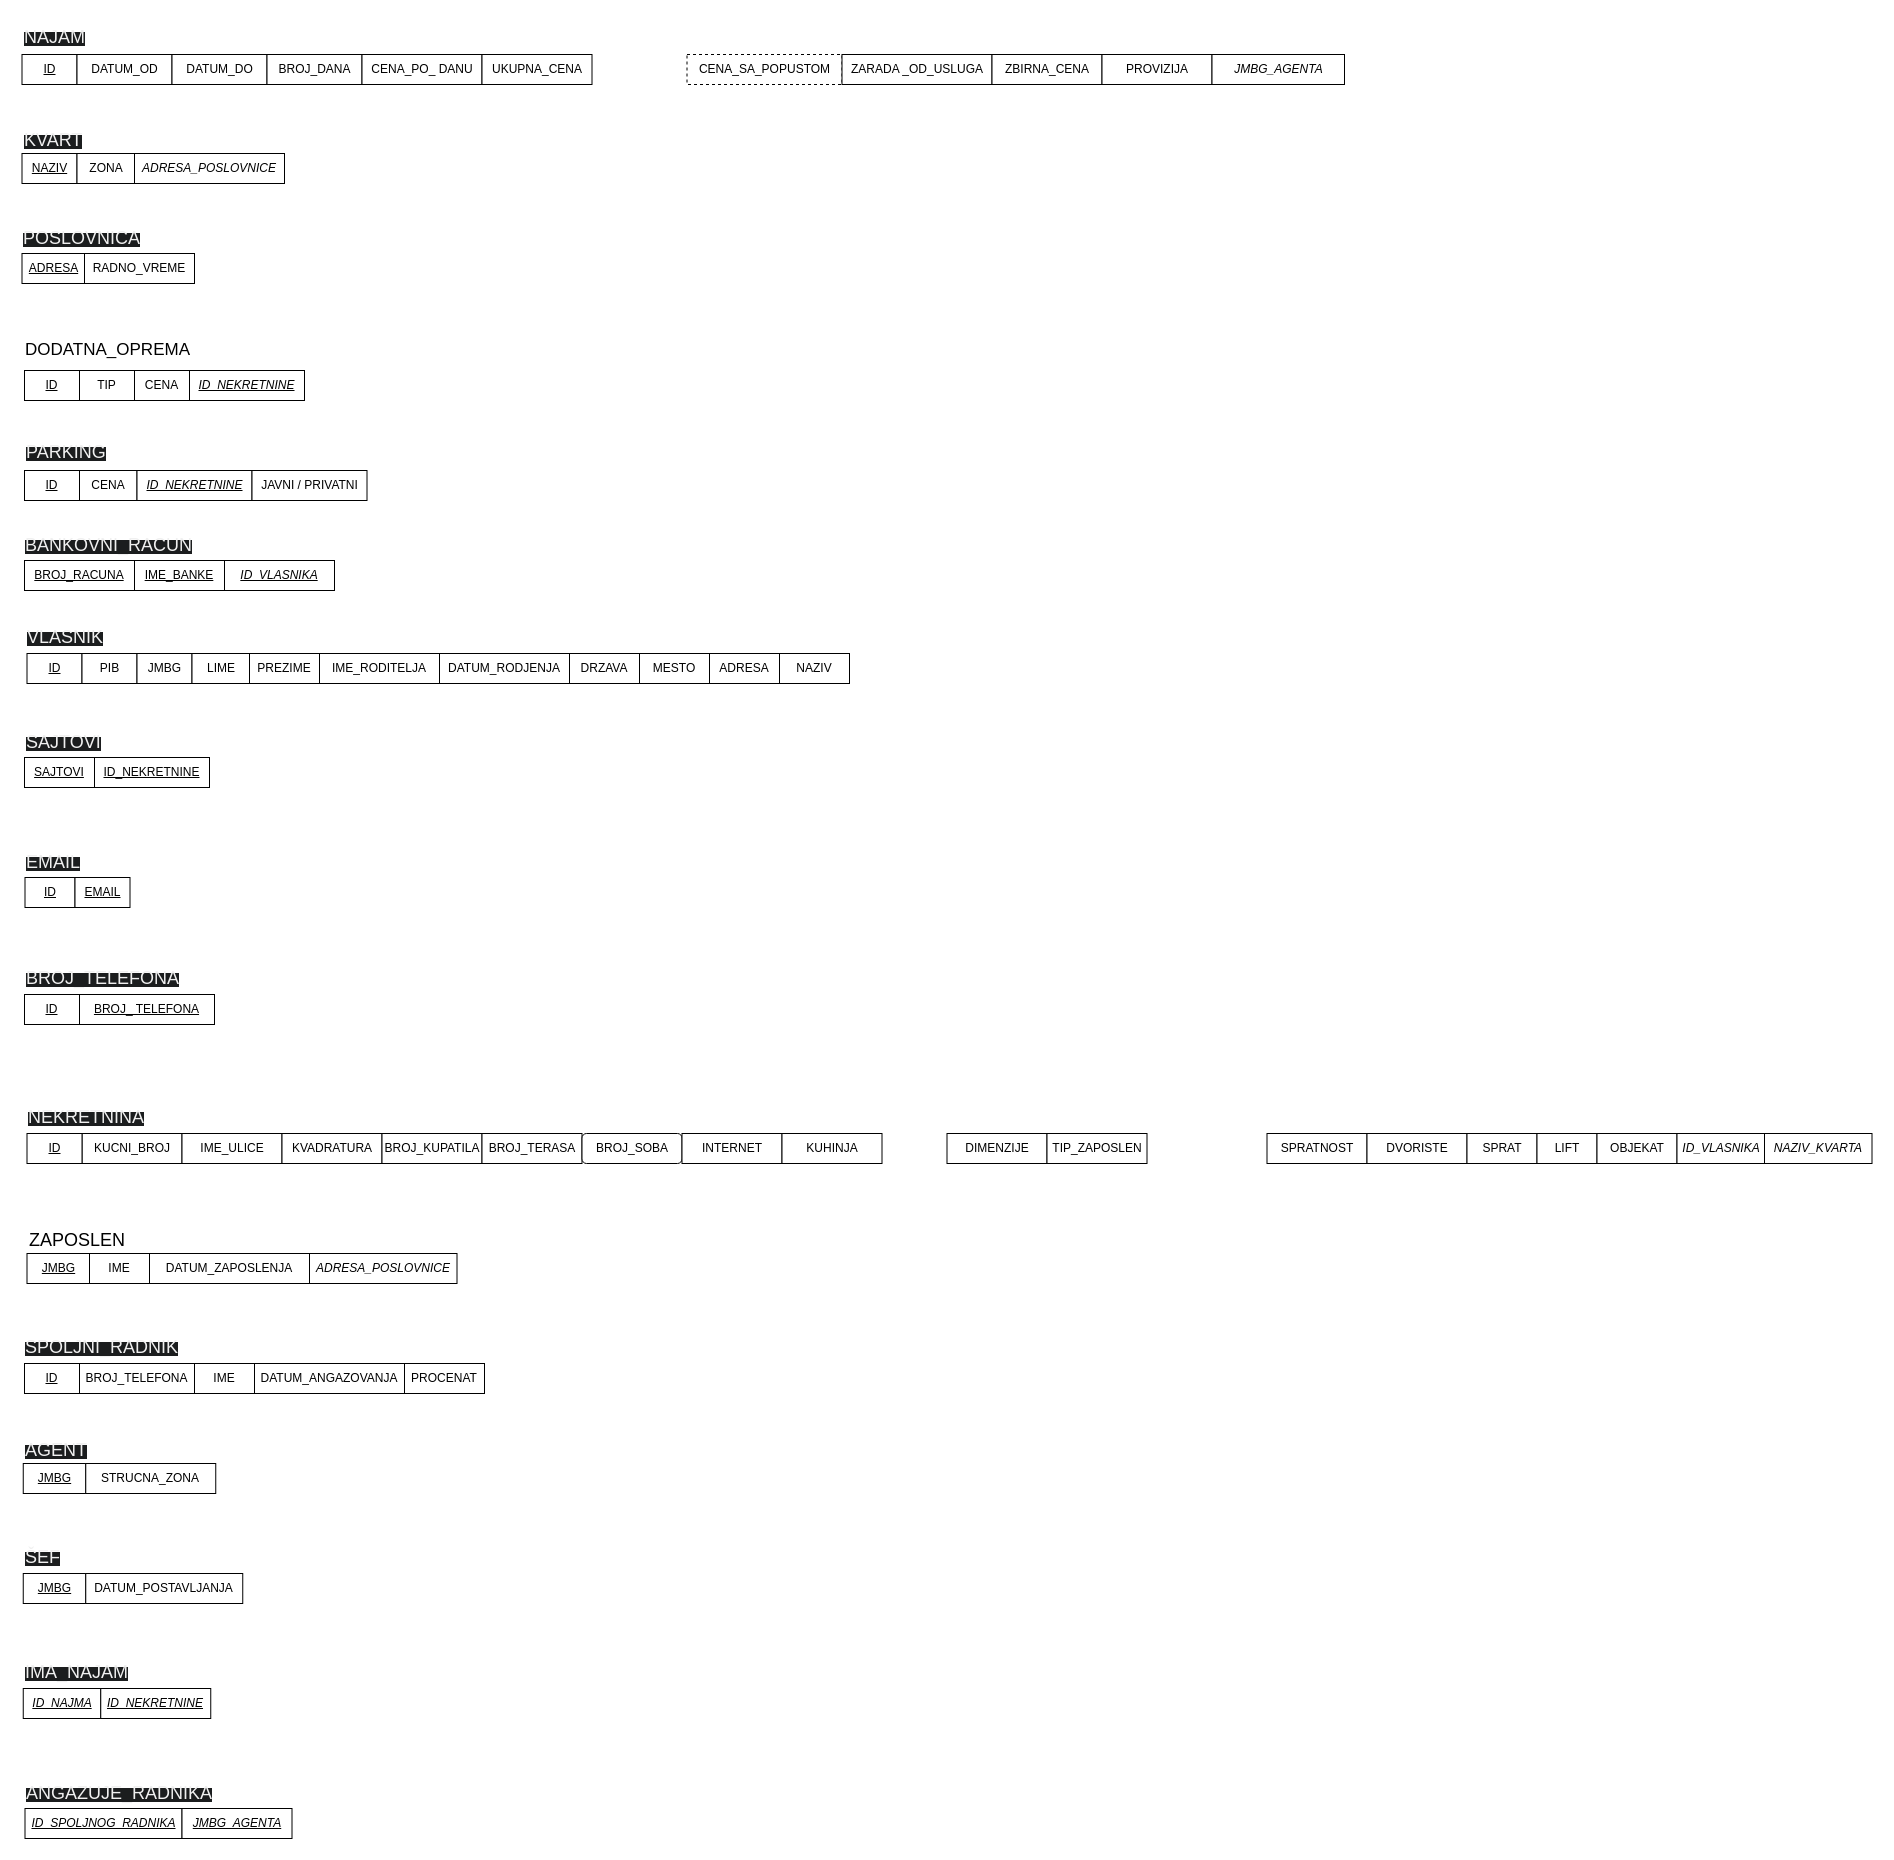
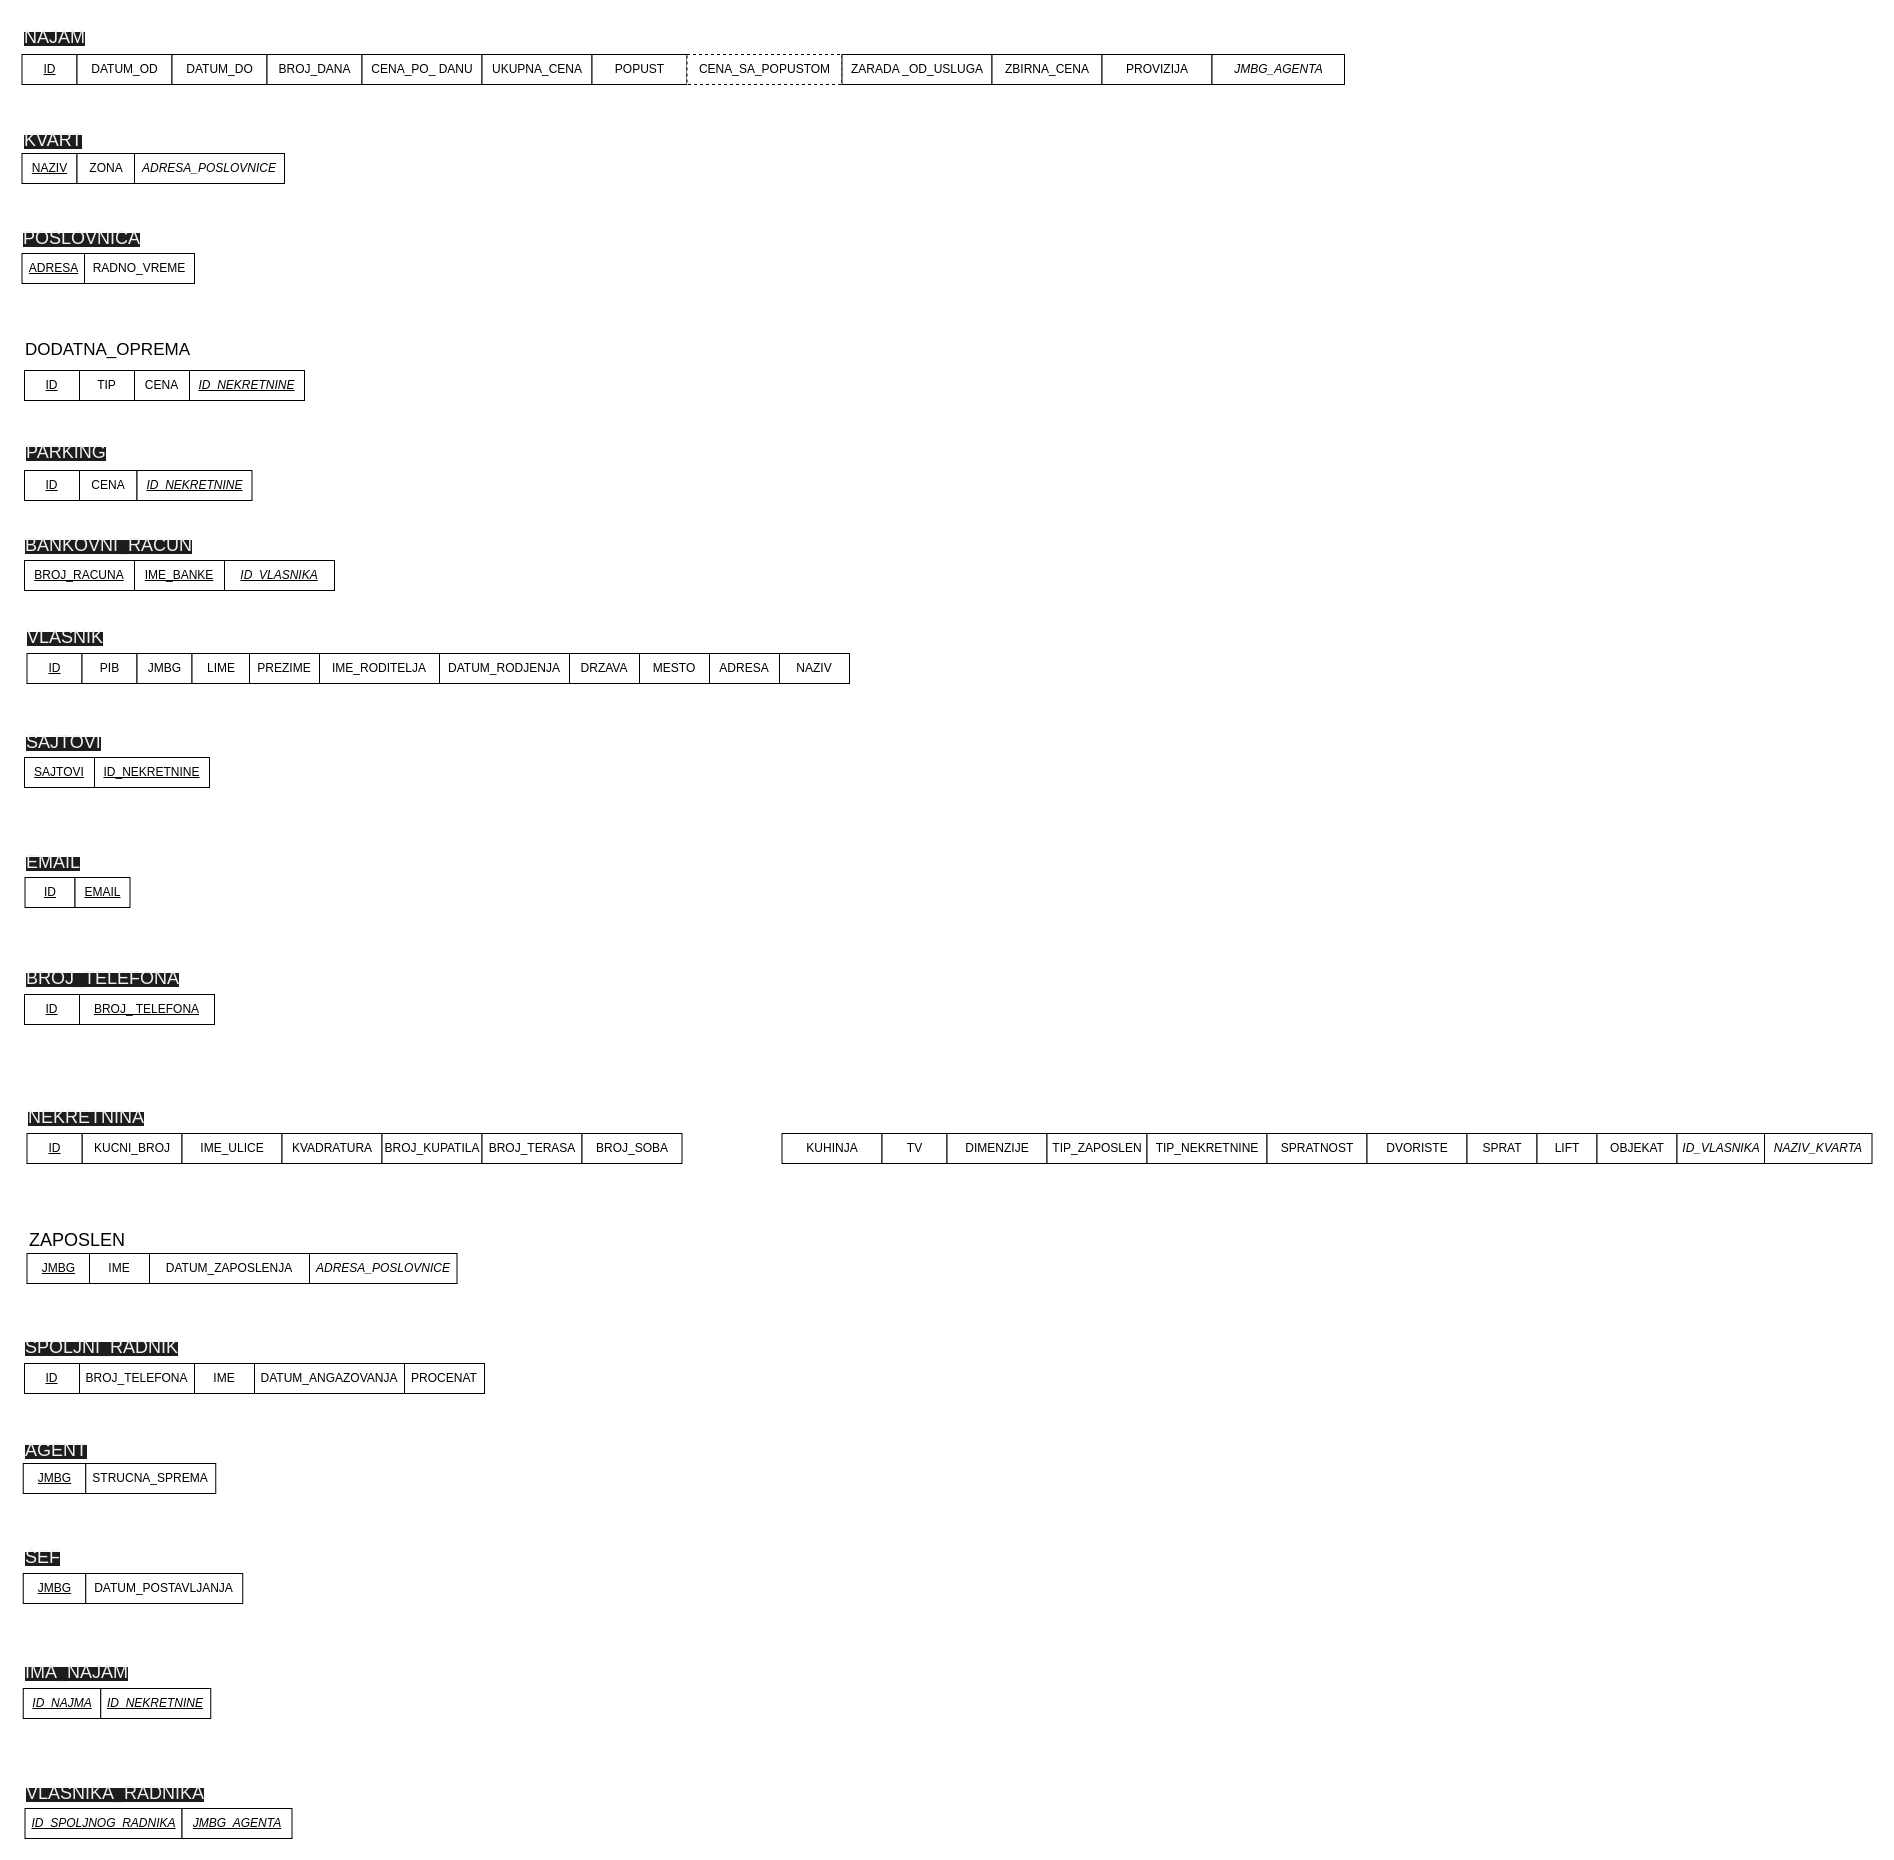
+ <mxCell id="31" value="POPUST" style="rounded=0;whiteSpace=wrap;html=1;" parent="1" vertex="1"><mxGeometry x="591.5" y="54" width="95" height="30" as="geometry" /></mxCell>
- <mxCell id="44" value="JAVNI / PRIVATNI" style="rounded=0;whiteSpace=wrap;html=1;" parent="1" vertex="1"><mxGeometry x="251.5" y="470" width="115" height="30" as="geometry" /></mxCell>
- <mxCell id="8" value="BROJ_SOBA" style="whiteSpace=wrap;html=1;rounded=1;" parent="1" vertex="1"><mxGeometry x="581.5" y="1133" width="100" height="30" as="geometry" /></mxCell>
+ <mxCell id="8" value="BROJ_SOBA" style="rounded=0;whiteSpace=wrap;html=1;" parent="1" vertex="1"><mxGeometry x="581.5" y="1133" width="100" height="30" as="geometry" /></mxCell>
- <mxCell id="9" value="INTERNET" style="rounded=0;whiteSpace=wrap;html=1;" parent="1" vertex="1"><mxGeometry x="681.5" y="1133" width="100" height="30" as="geometry" /></mxCell>
+ <mxCell id="11" value="TV" style="rounded=0;whiteSpace=wrap;html=1;" parent="1" vertex="1"><mxGeometry x="881.5" y="1133" width="65" height="30" as="geometry" /></mxCell>
+ <mxCell id="14" value="TIP_NEKRETNINE" style="rounded=0;whiteSpace=wrap;html=1;" parent="1" vertex="1"><mxGeometry x="1146.5" y="1133" width="120" height="30" as="geometry" /></mxCell>
- <mxCell id="62" value="STRUCNA_ZONA" style="rounded=0;whiteSpace=wrap;html=1;" parent="1" vertex="1"><mxGeometry x="85.25" y="1463" width="130" height="30" as="geometry" /></mxCell>
+ <mxCell id="62" value="STRUCNA_SPREMA" style="rounded=0;whiteSpace=wrap;html=1;" parent="1" vertex="1"><mxGeometry x="85.25" y="1463" width="130" height="30" as="geometry" /></mxCell>
- <mxCell id="100" value="&lt;span style=&quot;color: rgb(240, 240, 240); font-family: Helvetica; font-style: normal; font-variant-ligatures: normal; font-variant-caps: normal; font-weight: 400; letter-spacing: normal; orphans: 2; text-align: center; text-indent: 0px; text-transform: none; widows: 2; word-spacing: 0px; -webkit-text-stroke-width: 0px; white-space: normal; background-color: rgb(27, 29, 30); text-decoration-thickness: initial; text-decoration-style: initial; text-decoration-color: initial; float: none; display: inline !important;&quot;&gt;&lt;font style=&quot;font-size: 18px;&quot;&gt;ANGAZUJE_RADNIKA&lt;/font&gt;&lt;/span&gt;" style="text;whiteSpace=wrap;html=1;" vertex="1" parent="1"><mxGeometry x="24" y="1776" width="196.88" height="34" as="geometry" /></mxCell>
+ <mxCell id="100" value="&lt;span style=&quot;color: rgb(240, 240, 240); font-family: Helvetica; font-style: normal; font-variant-ligatures: normal; font-variant-caps: normal; font-weight: 400; letter-spacing: normal; orphans: 2; text-align: center; text-indent: 0px; text-transform: none; widows: 2; word-spacing: 0px; -webkit-text-stroke-width: 0px; white-space: normal; background-color: rgb(27, 29, 30); text-decoration-thickness: initial; text-decoration-style: initial; text-decoration-color: initial; float: none; display: inline !important;&quot;&gt;&lt;font style=&quot;font-size: 18px;&quot;&gt;VLASNIKA_RADNIKA&lt;/font&gt;&lt;/span&gt;" style="text;whiteSpace=wrap;html=1;" vertex="1" parent="1"><mxGeometry x="24" y="1776" width="196.88" height="34" as="geometry" /></mxCell>
